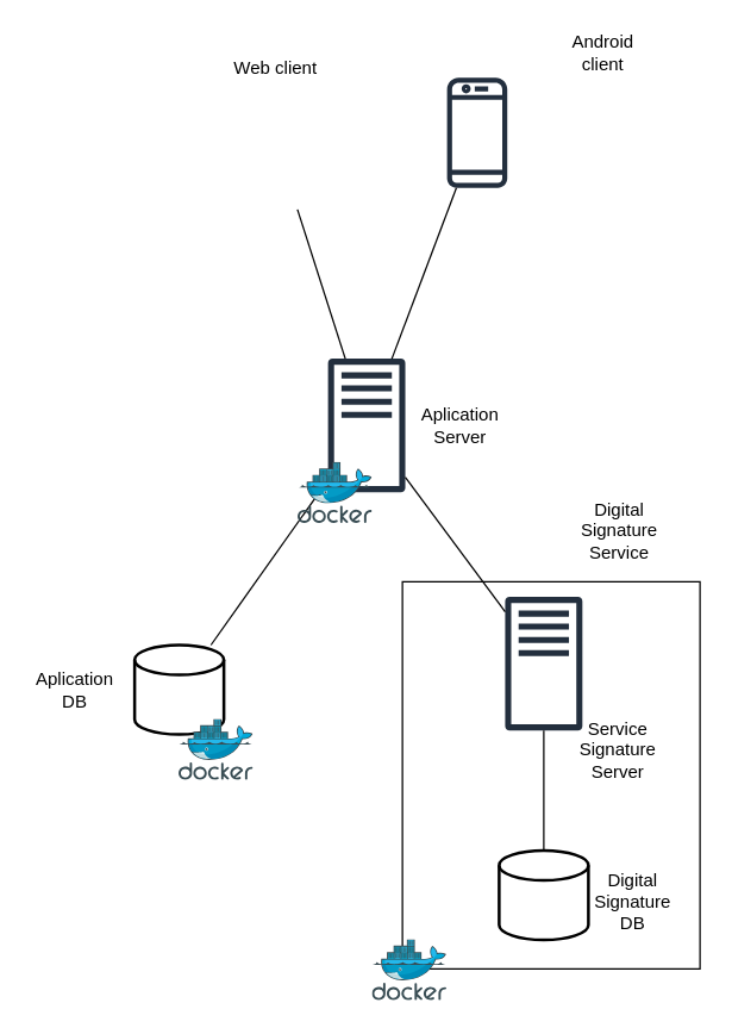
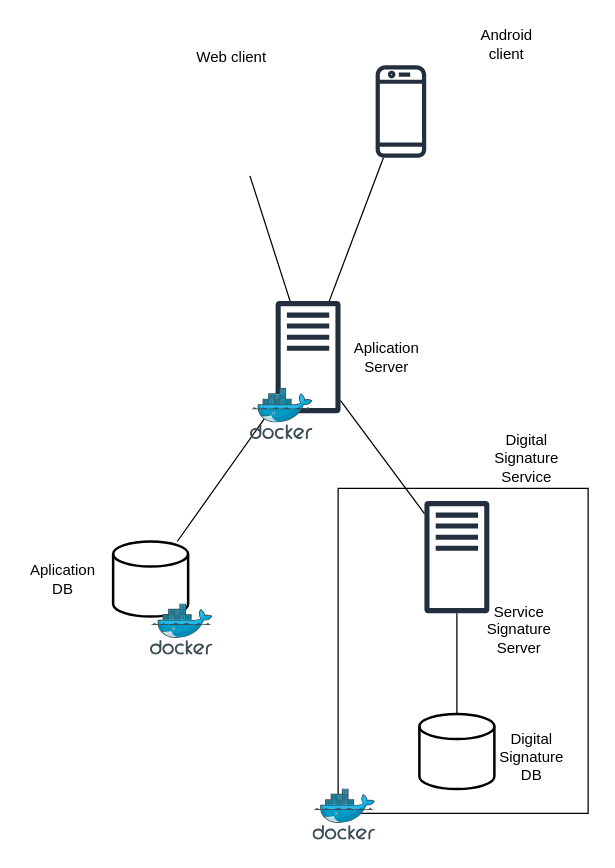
- <mxCell id="22" value="Digital Signature Service" style="text;html=1;strokeColor=none;fillColor=none;align=center;verticalAlign=middle;whiteSpace=wrap;rounded=0;" vertex="1" parent="1"><mxGeometry x="385.96" y="341" width="60" height="30" as="geometry" /></mxCell>
+ <mxCell id="22" value="Digital Signature Service" style="text;html=1;strokeColor=none;fillColor=none;align=center;verticalAlign=middle;whiteSpace=wrap;rounded=0;" vertex="1" parent="1"><mxGeometry x="390.96" y="351" width="60" height="30" as="geometry" /></mxCell>
